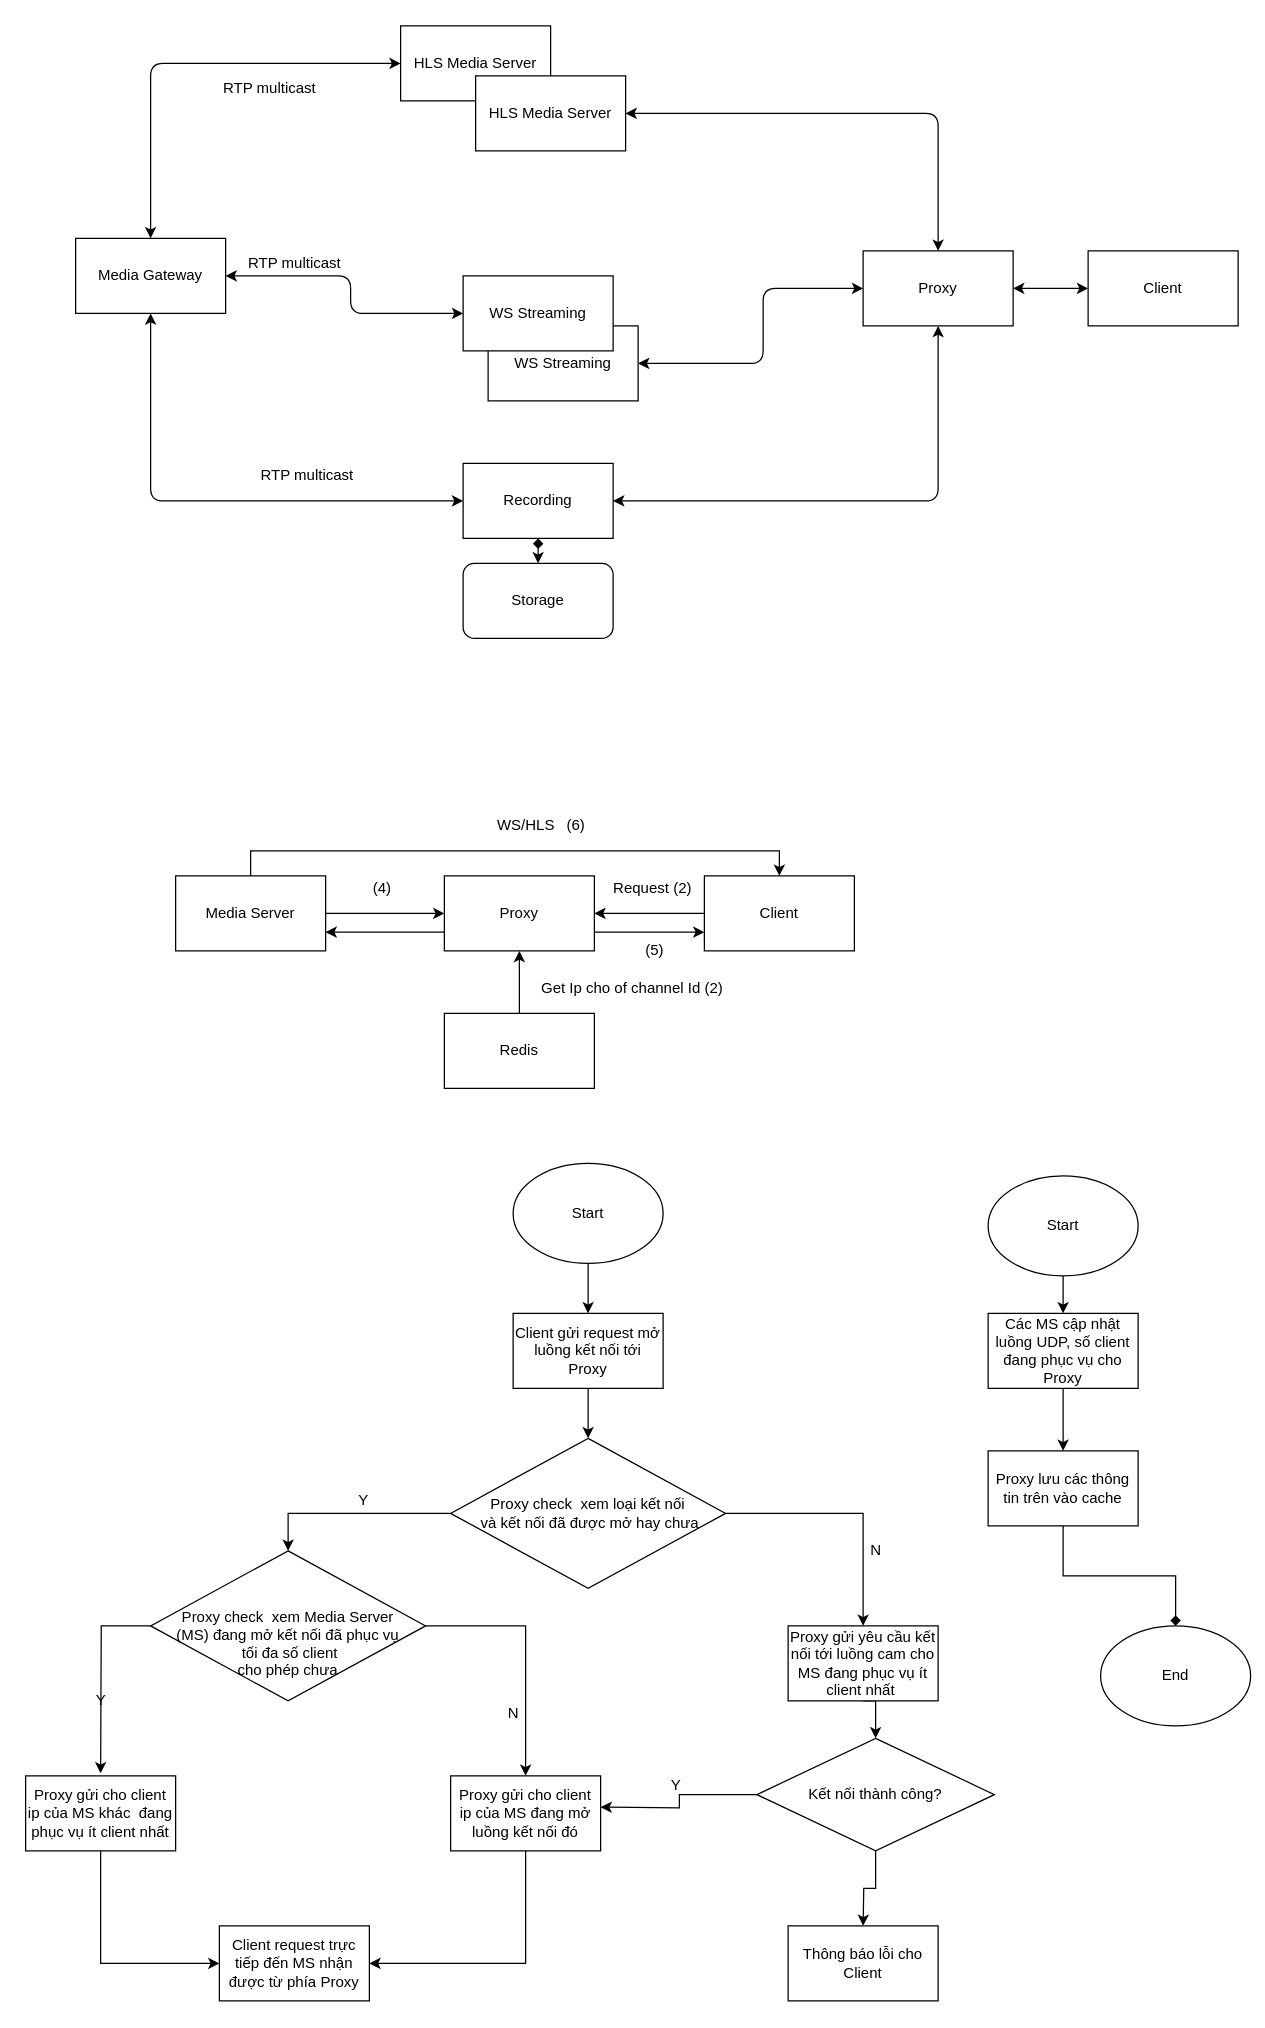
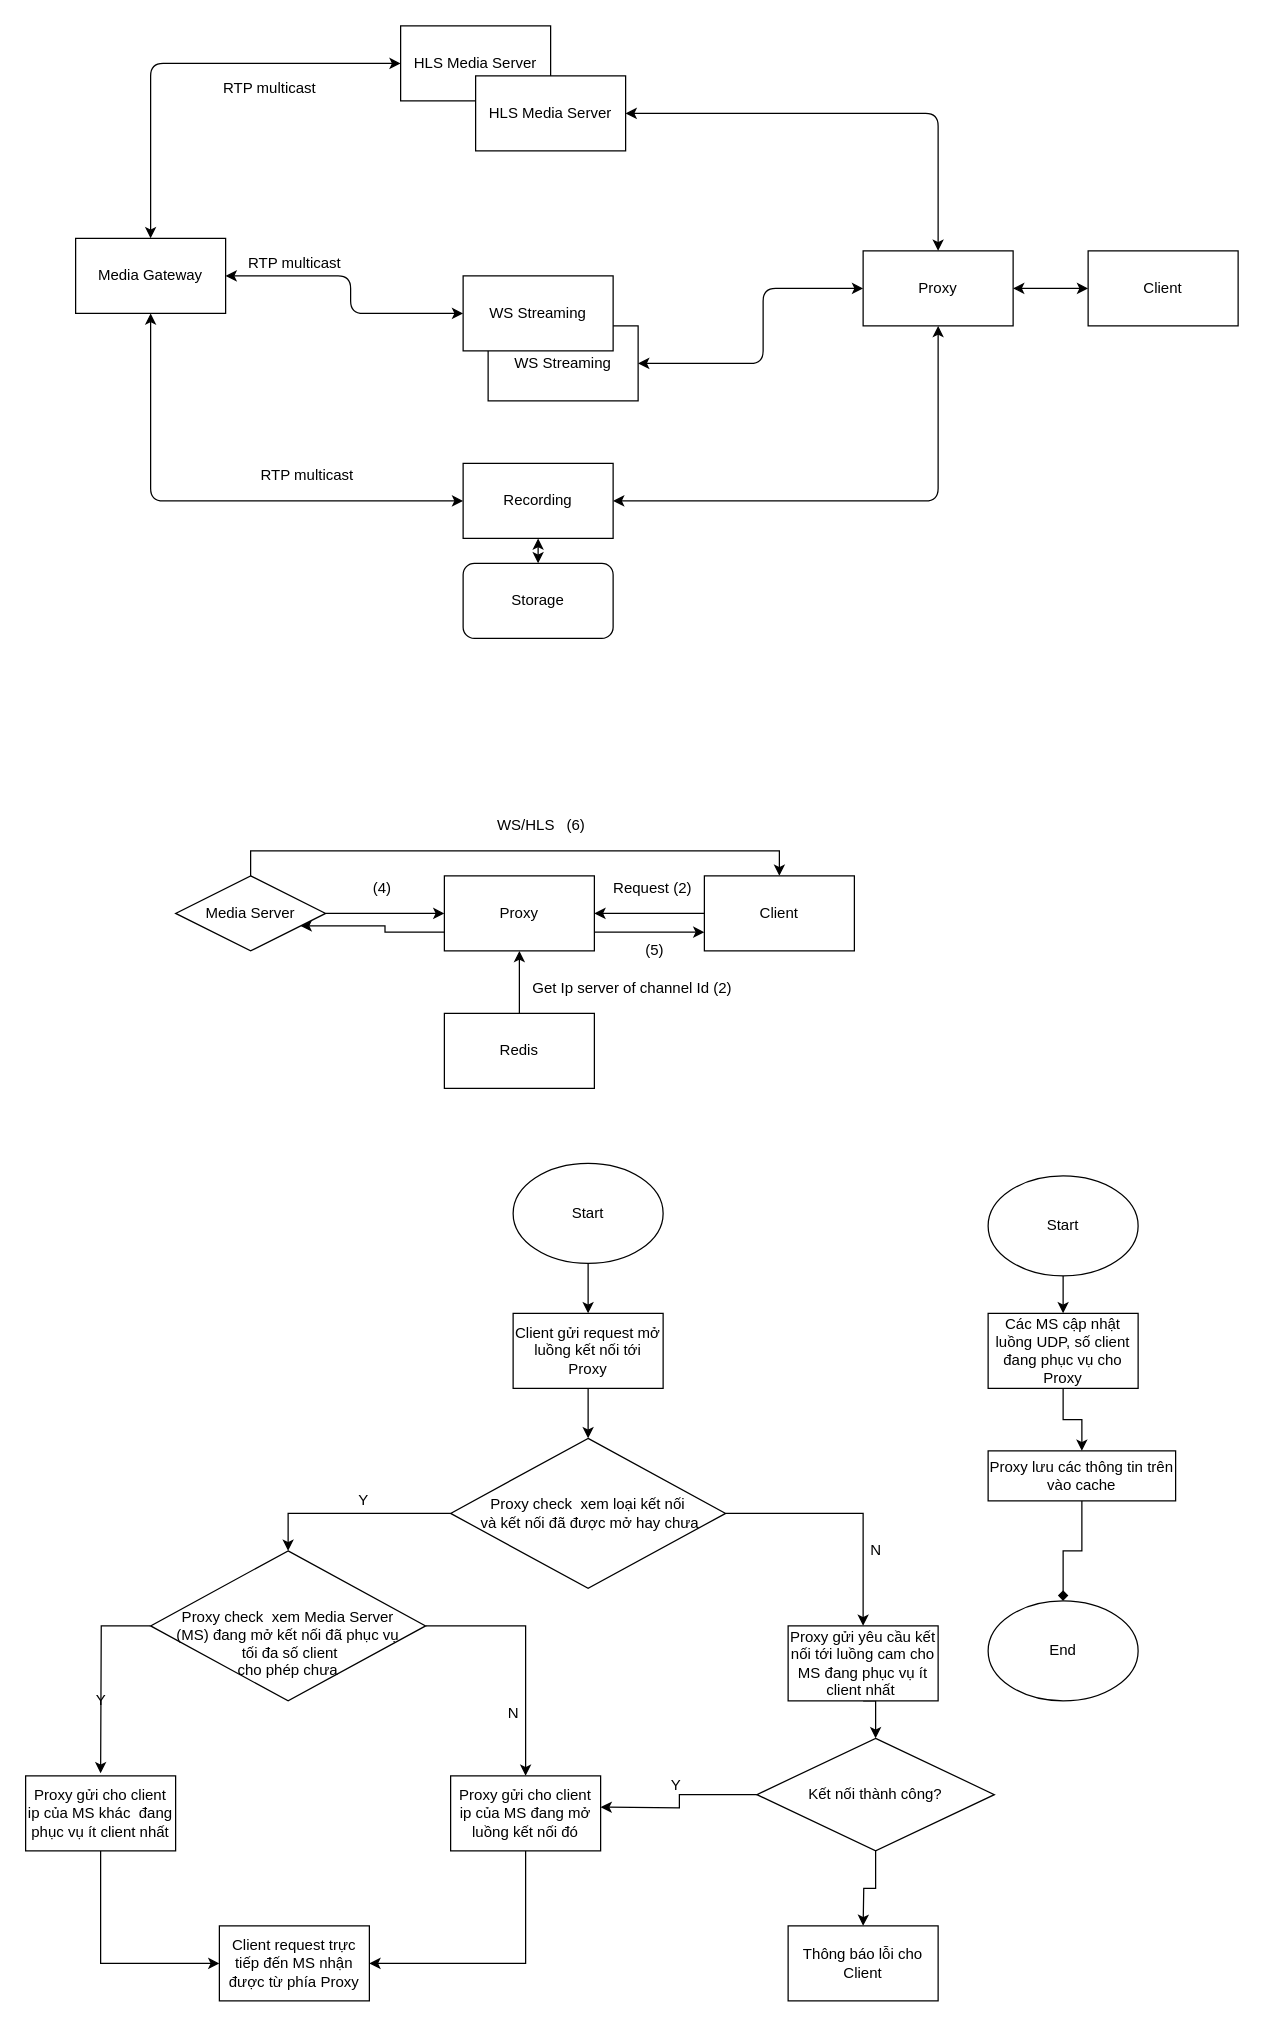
- <mxCell id="32" value="" style="endArrow=diamond;startArrow=classic;html=1;exitX=0.5;exitY=0;exitDx=0;exitDy=0;entryX=0.5;entryY=1;entryDx=0;entryDy=0;" edge="1" parent="1" source="31" target="28"><mxGeometry width="50" height="50" relative="1" as="geometry"><mxPoint x="540" y="390" as="sourcePoint" /><mxPoint x="590" y="340" as="targetPoint" /></mxGeometry></mxCell>
+ <mxCell id="32" value="" style="endArrow=classic;startArrow=classic;html=1;exitX=0.5;exitY=0;exitDx=0;exitDy=0;entryX=0.5;entryY=1;entryDx=0;entryDy=0;" edge="1" parent="1" source="31" target="28"><mxGeometry width="50" height="50" relative="1" as="geometry"><mxPoint x="540" y="390" as="sourcePoint" /><mxPoint x="590" y="340" as="targetPoint" /></mxGeometry></mxCell>
- <mxCell id="14" value="Media Server" style="rounded=0;whiteSpace=wrap;html=1;" parent="1" vertex="1"><mxGeometry x="140" y="700" width="120" height="60" as="geometry" /></mxCell>
+ <mxCell id="14" value="Media Server" style="rhombus;whiteSpace=wrap;html=1;" parent="1" vertex="1"><mxGeometry x="140" y="700" width="120" height="60" as="geometry" /></mxCell>
- <mxCell id="19" value="Get Ip cho of channel Id (2)" style="text;html=1;align=center;verticalAlign=middle;resizable=0;points=[];autosize=1;strokeColor=none;" parent="1" vertex="1"><mxGeometry x="420" y="780" width="170" height="20" as="geometry" /></mxCell>
+ <mxCell id="19" value="Get Ip server of channel Id (2)" style="text;html=1;align=center;verticalAlign=middle;resizable=0;points=[];autosize=1;strokeColor=none;" parent="1" vertex="1"><mxGeometry x="420" y="780" width="170" height="20" as="geometry" /></mxCell>
- <mxCell id="63" value="Proxy lưu các thông tin trên vào cache" style="rounded=0;whiteSpace=wrap;html=1;" vertex="1" parent="1"><mxGeometry x="790" y="1160" width="120" height="60" as="geometry" /></mxCell>
+ <mxCell id="63" value="Proxy lưu các thông tin trên vào cache" style="rounded=0;whiteSpace=wrap;html=1;" vertex="1" parent="1"><mxGeometry x="790" y="1160" width="150" height="40" as="geometry" /></mxCell>
- <mxCell id="64" value="End" style="ellipse;whiteSpace=wrap;html=1;" vertex="1" parent="1"><mxGeometry x="880" y="1300" width="120" height="80" as="geometry" /></mxCell>
+ <mxCell id="64" value="End" style="ellipse;whiteSpace=wrap;html=1;" vertex="1" parent="1"><mxGeometry x="790" y="1280" width="120" height="80" as="geometry" /></mxCell>
